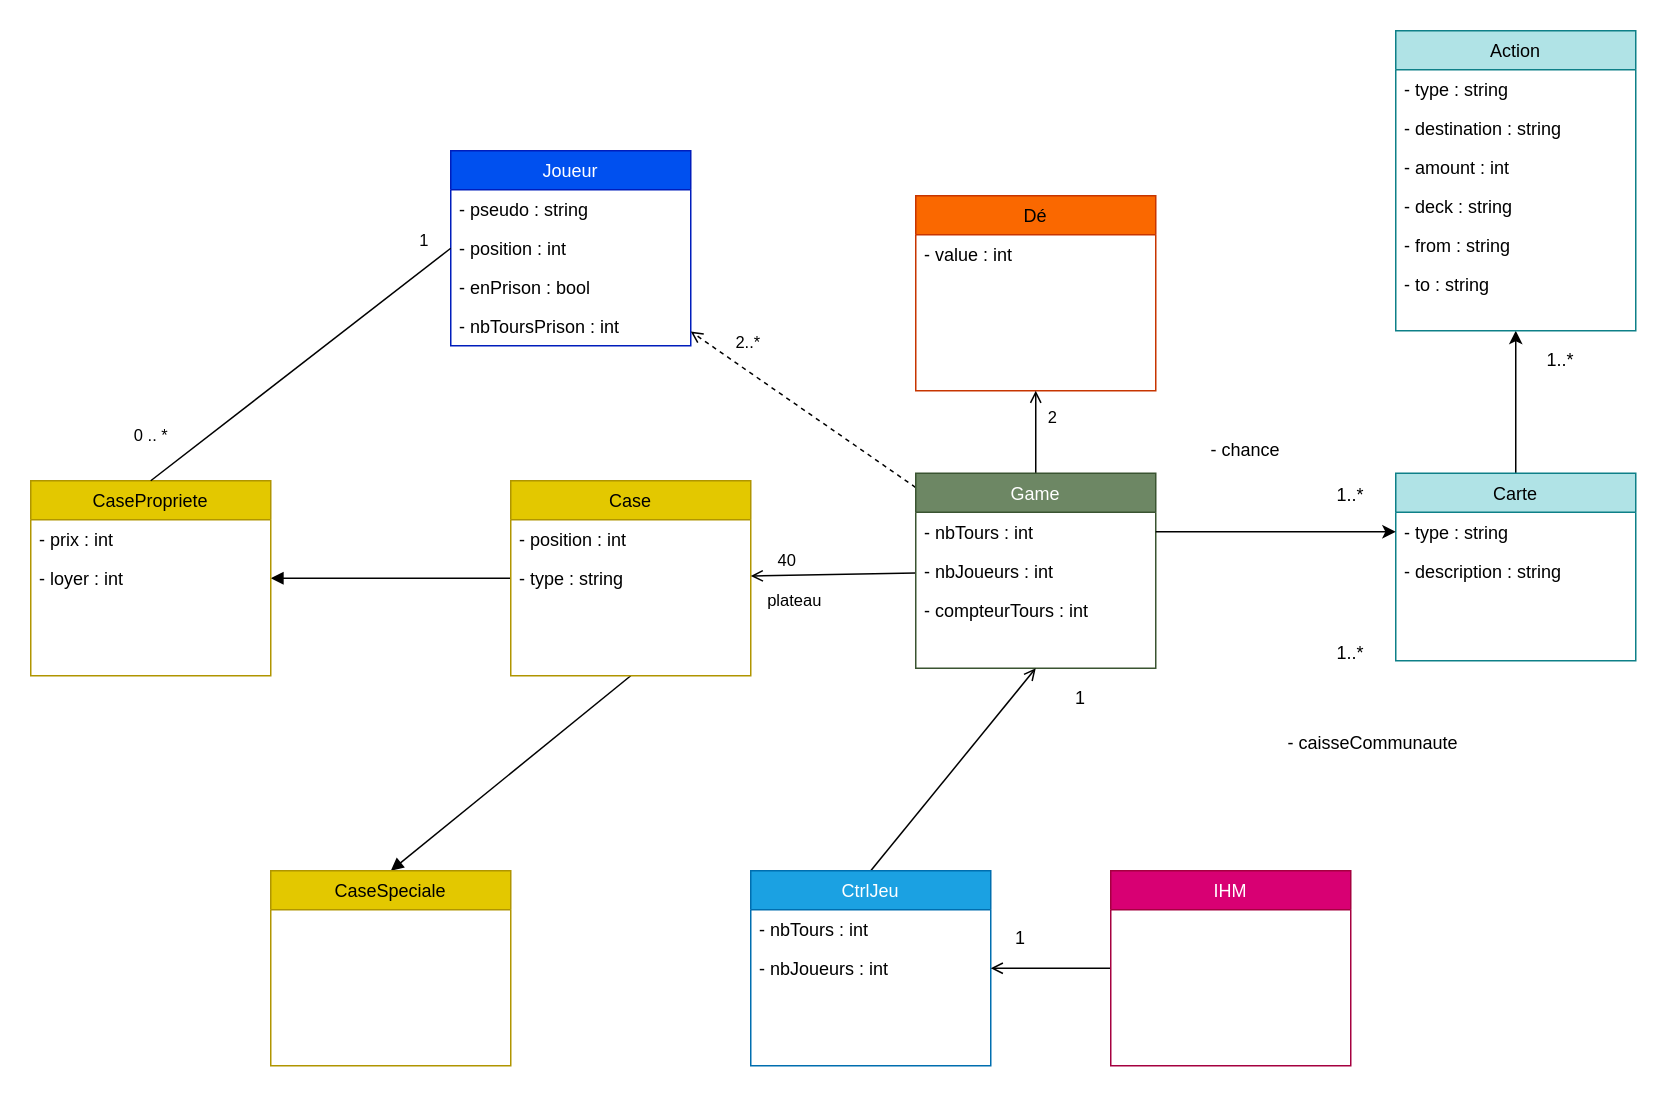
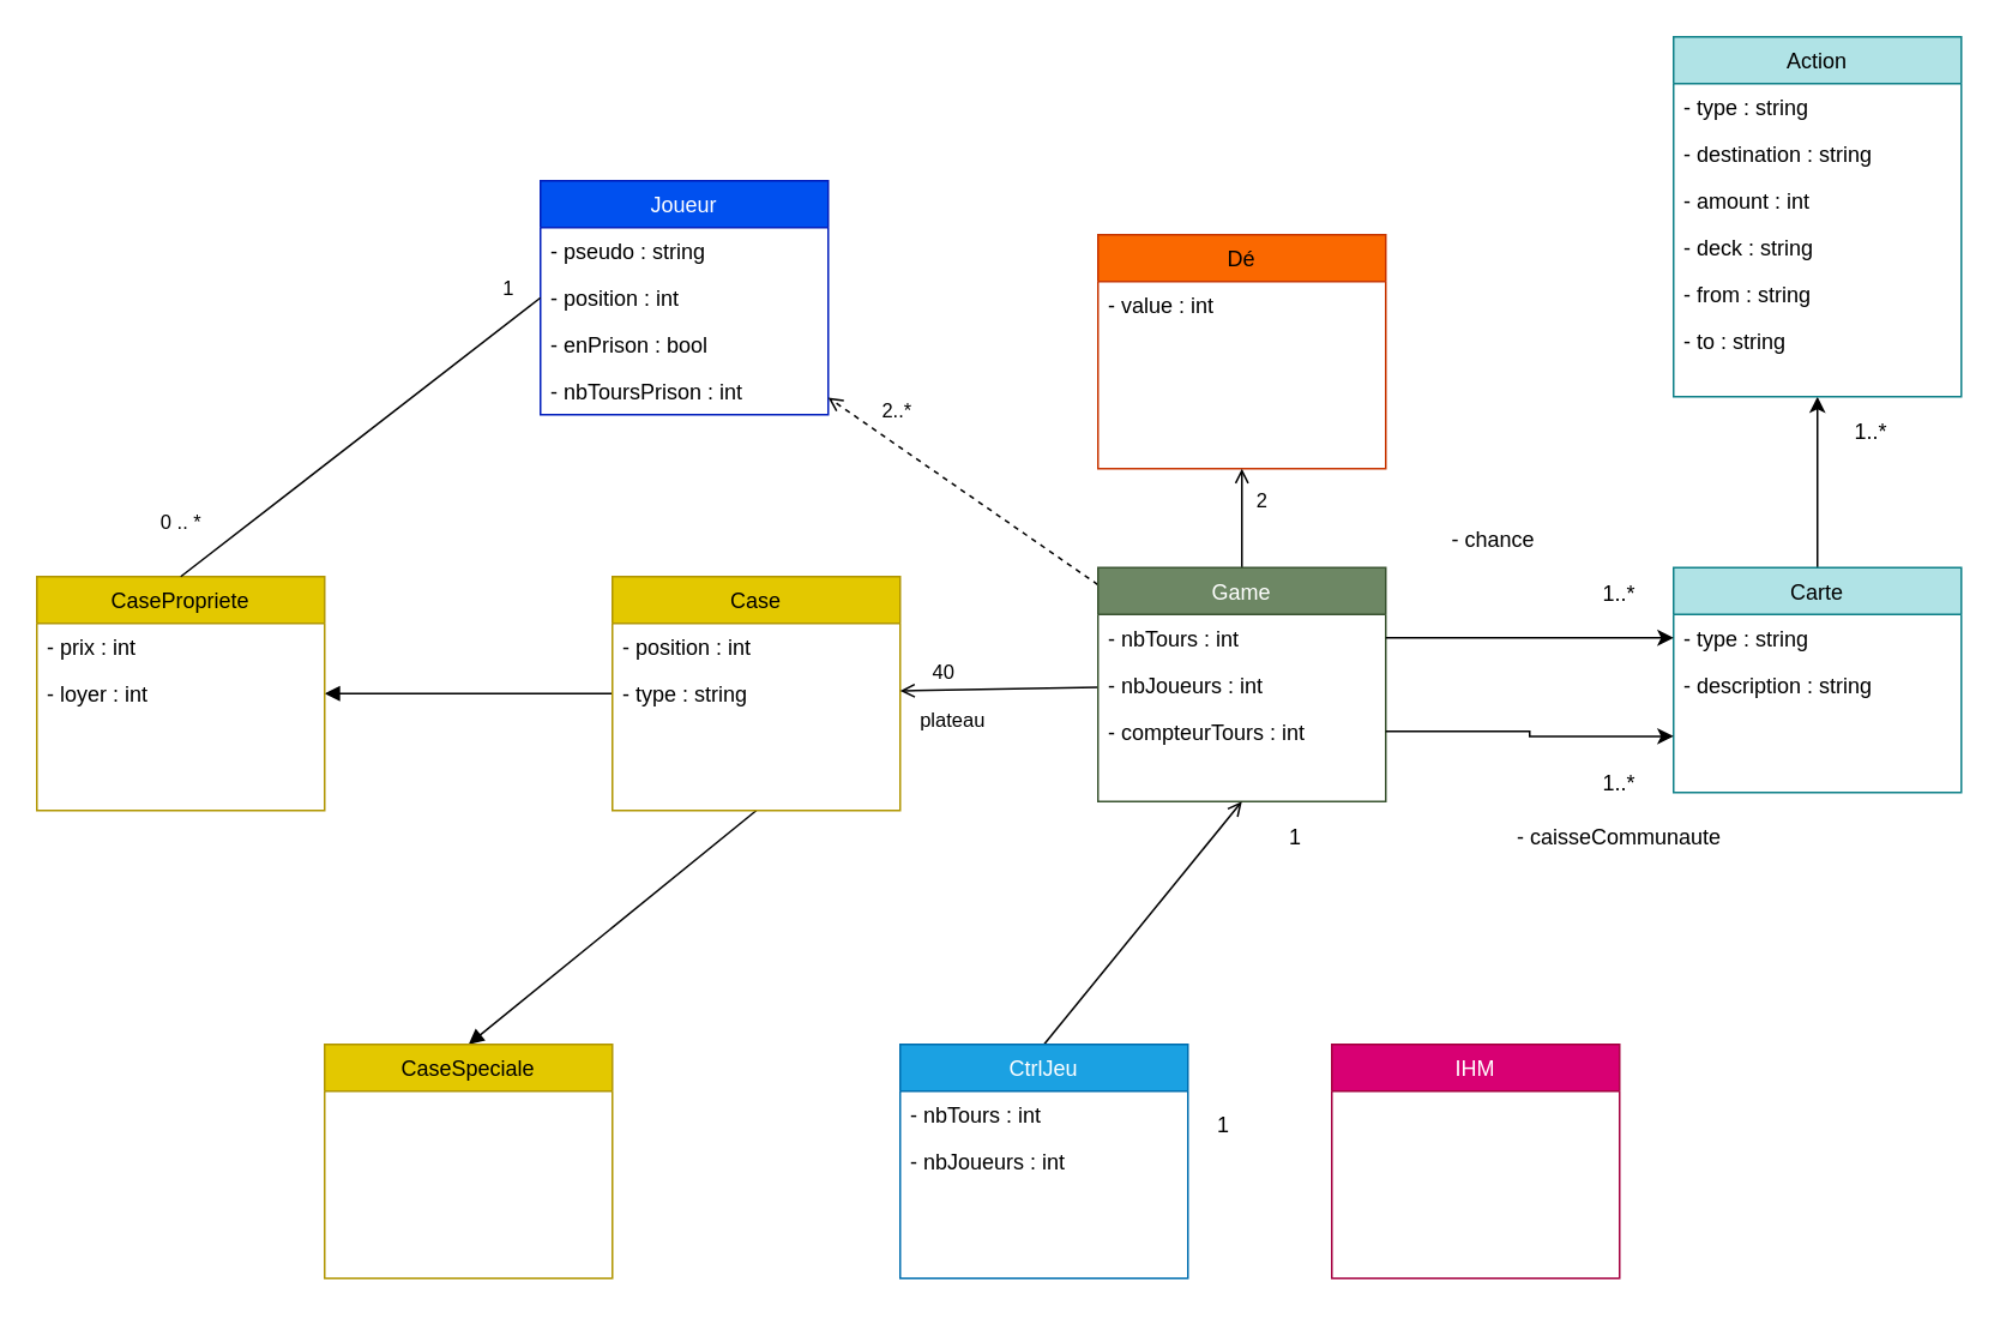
+ <mxCell id="43" style="edgeStyle=orthogonalEdgeStyle;rounded=0;orthogonalLoop=1;jettySize=auto;html=1;exitX=1;exitY=0.5;exitDx=0;exitDy=0;entryX=0;entryY=0.75;entryDx=0;entryDy=0;" edge="1" parent="1" source="24" target="39"><mxGeometry relative="1" as="geometry" /></mxCell>
- <mxCell id="55" value="- caisseCommunaute" style="text;html=1;align=center;verticalAlign=middle;whiteSpace=wrap;rounded=0;" vertex="1" parent="1"><mxGeometry x="850" y="480" width="130" height="30" as="geometry" /></mxCell>
+ <mxCell id="55" value="- caisseCommunaute" style="text;html=1;align=center;verticalAlign=middle;whiteSpace=wrap;rounded=0;" vertex="1" parent="1"><mxGeometry x="835" y="450" width="130" height="30" as="geometry" /></mxCell>
- <mxCell id="36" style="edgeStyle=none;html=1;exitX=0;exitY=0.5;exitDx=0;exitDy=0;entryX=1;entryY=0.5;entryDx=0;entryDy=0;endArrow=open;endFill=0;" parent="1" source="37" target="33" edge="1"><mxGeometry relative="1" as="geometry"><mxPoint x="770" y="569" as="targetPoint" /></mxGeometry></mxCell>
